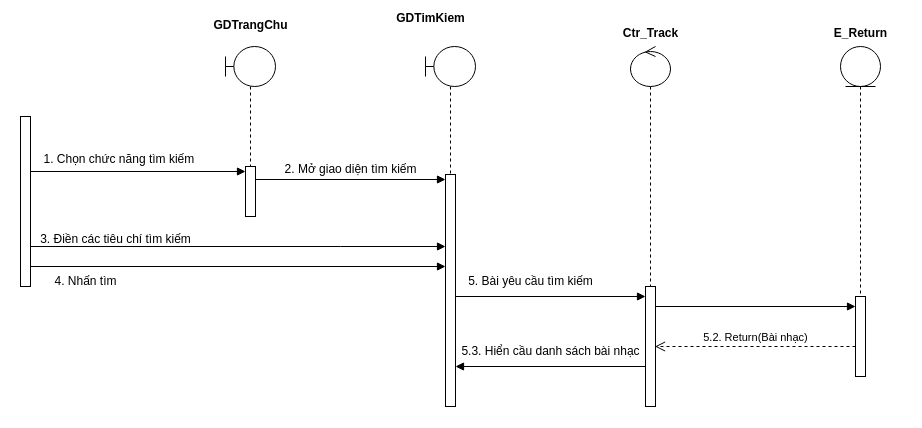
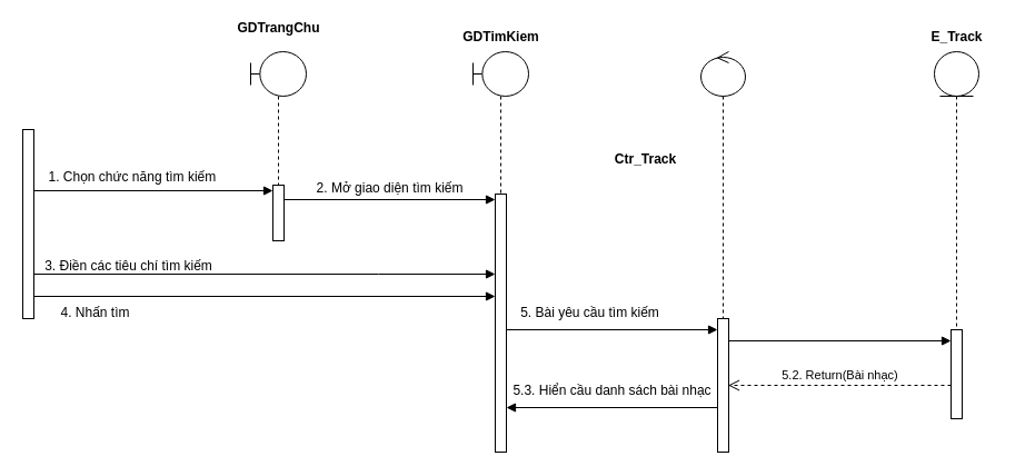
- <mxCell id="10" value="GDTimKiem" style="text;align=center;fontStyle=1;verticalAlign=middle;spacingLeft=3;spacingRight=3;strokeColor=none;rotatable=0;points=[[0,0.5],[1,0.5]];portConstraint=eastwest;html=1;" vertex="1" parent="1"><mxGeometry x="390" y="5" width="80" height="26" as="geometry" /></mxCell>
+ <mxCell id="10" value="GDTimKiem" style="text;align=center;fontStyle=1;verticalAlign=middle;spacingLeft=3;spacingRight=3;strokeColor=none;rotatable=0;points=[[0,0.5],[1,0.5]];portConstraint=eastwest;html=1;" vertex="1" parent="1"><mxGeometry x="410" y="20" width="80" height="26" as="geometry" /></mxCell>
- <mxCell id="4" value="Ctr_Track" style="text;align=center;fontStyle=1;verticalAlign=middle;spacingLeft=3;spacingRight=3;strokeColor=none;rotatable=0;points=[[0,0.5],[1,0.5]];portConstraint=eastwest;html=1;" vertex="1" parent="1"><mxGeometry x="610" y="20" width="80" height="26" as="geometry" /></mxCell>
+ <mxCell id="4" value="Ctr_Track" style="text;align=center;fontStyle=1;verticalAlign=middle;spacingLeft=3;spacingRight=3;strokeColor=none;rotatable=0;points=[[0,0.5],[1,0.5]];portConstraint=eastwest;html=1;" vertex="1" parent="1"><mxGeometry x="540" y="130" width="80" height="26" as="geometry" /></mxCell>
- <mxCell id="6" value="E_Return" style="text;align=center;fontStyle=1;verticalAlign=middle;spacingLeft=3;spacingRight=3;strokeColor=none;rotatable=0;points=[[0,0.5],[1,0.5]];portConstraint=eastwest;html=1;" vertex="1" parent="1"><mxGeometry x="820" y="20" width="80" height="26" as="geometry" /></mxCell>
+ <mxCell id="6" value="E_Track" style="text;align=center;fontStyle=1;verticalAlign=middle;spacingLeft=3;spacingRight=3;strokeColor=none;rotatable=0;points=[[0,0.5],[1,0.5]];portConstraint=eastwest;html=1;" vertex="1" parent="1"><mxGeometry x="820" y="20" width="80" height="26" as="geometry" /></mxCell>
